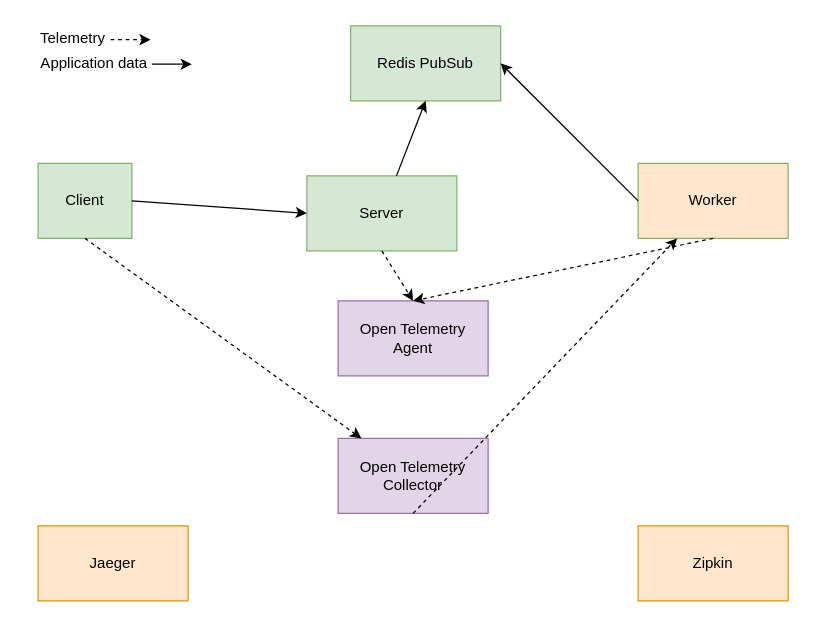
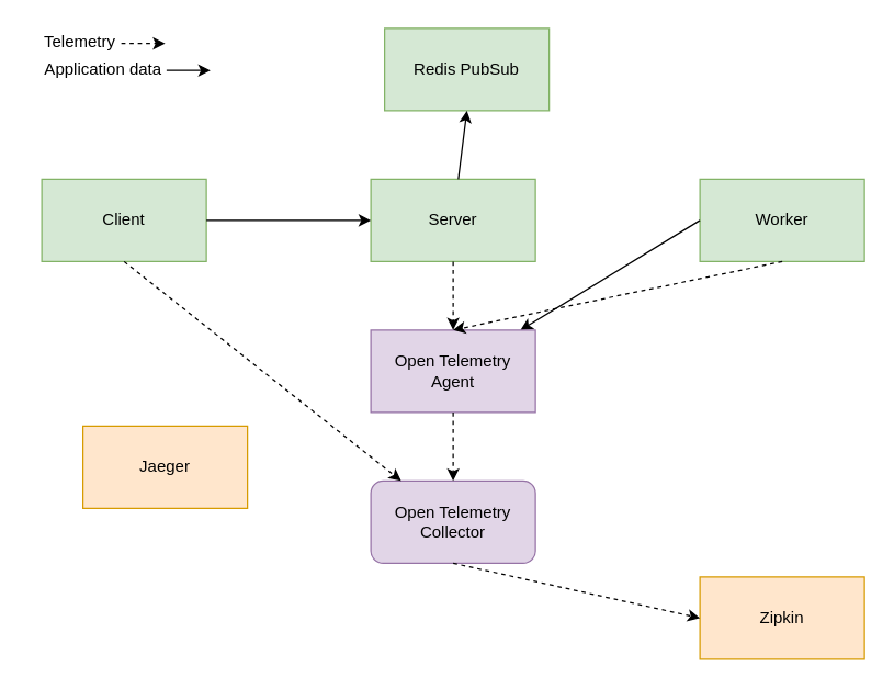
- <mxCell id="8" value="" style="endArrow=classic;html=1;exitX=0;exitY=0.5;exitDx=0;exitDy=0;entryX=1;entryY=0.5;entryDx=0;entryDy=0;" edge="1" parent="1" source="5" target="4"><mxGeometry width="50" height="50" relative="1" as="geometry"><mxPoint x="310" y="270" as="sourcePoint" /><mxPoint x="330" y="-20" as="targetPoint" /></mxGeometry></mxCell>
+ <mxCell id="8" value="" style="endArrow=classic;html=1;exitX=0;exitY=0.5;exitDx=0;exitDy=0;" edge="1" parent="1" source="5" target="9"><mxGeometry width="50" height="50" relative="1" as="geometry"><mxPoint x="310" y="270" as="sourcePoint" /><mxPoint x="330" y="-20" as="targetPoint" /></mxGeometry></mxCell>
- <mxCell id="2" value="Client" style="rounded=0;whiteSpace=wrap;html=1;fillColor=#d5e8d4;strokeColor=#82b366;" vertex="1" parent="1"><mxGeometry x="30" y="130" width="75" height="60" as="geometry" /></mxCell>
+ <mxCell id="2" value="Client" style="rounded=0;whiteSpace=wrap;html=1;fillColor=#d5e8d4;strokeColor=#82b366;" vertex="1" parent="1"><mxGeometry x="30" y="130" width="120" height="60" as="geometry" /></mxCell>
- <mxCell id="5" value="Worker" style="rounded=0;whiteSpace=wrap;html=1;fillColor=#ffe6cc;strokeColor=#82b366;" vertex="1" parent="1"><mxGeometry x="510" y="130" width="120" height="60" as="geometry" /></mxCell>
+ <mxCell id="5" value="Worker" style="rounded=0;whiteSpace=wrap;html=1;fillColor=#d5e8d4;strokeColor=#82b366;" vertex="1" parent="1"><mxGeometry x="510" y="130" width="120" height="60" as="geometry" /></mxCell>
- <mxCell id="3" value="Server" style="rounded=0;whiteSpace=wrap;html=1;fillColor=#d5e8d4;strokeColor=#82b366;" vertex="1" parent="1"><mxGeometry x="245" y="140" width="120" height="60" as="geometry" /></mxCell>
+ <mxCell id="3" value="Server" style="rounded=0;whiteSpace=wrap;html=1;fillColor=#d5e8d4;strokeColor=#82b366;" vertex="1" parent="1"><mxGeometry x="270" y="130" width="120" height="60" as="geometry" /></mxCell>
- <mxCell id="17" value="" style="endArrow=classic;html=1;exitX=0.5;exitY=1;exitDx=0;exitDy=0;dashed=1;" edge="1" parent="1" source="10" target="5"><mxGeometry width="50" height="50" relative="1" as="geometry"><mxPoint x="345" y="430" as="sourcePoint" /><mxPoint x="160" y="480" as="targetPoint" /></mxGeometry></mxCell>
+ <mxCell id="17" value="" style="endArrow=classic;html=1;exitX=0.5;exitY=1;exitDx=0;exitDy=0;entryX=0;entryY=0.5;entryDx=0;entryDy=0;dashed=1;" edge="1" parent="1" source="10" target="12"><mxGeometry width="50" height="50" relative="1" as="geometry"><mxPoint x="345" y="430" as="sourcePoint" /><mxPoint x="160" y="480" as="targetPoint" /></mxGeometry></mxCell>
+ <mxCell id="16" value="" style="endArrow=classic;html=1;exitX=0.5;exitY=1;exitDx=0;exitDy=0;entryX=0.5;entryY=0;entryDx=0;entryDy=0;dashed=1;" edge="1" parent="1" source="9" target="10"><mxGeometry width="50" height="50" relative="1" as="geometry"><mxPoint x="100" y="200" as="sourcePoint" /><mxPoint x="345" y="250" as="targetPoint" /></mxGeometry></mxCell>
- <mxCell id="10" value="Open Telemetry Collector" style="rounded=0;whiteSpace=wrap;html=1;fillColor=#e1d5e7;strokeColor=#9673a6;" vertex="1" parent="1"><mxGeometry x="270" y="350" width="120" height="60" as="geometry" /></mxCell>
+ <mxCell id="10" value="Open Telemetry Collector" style="whiteSpace=wrap;html=1;fillColor=#e1d5e7;strokeColor=#9673a6;rounded=1;" vertex="1" parent="1"><mxGeometry x="270" y="350" width="120" height="60" as="geometry" /></mxCell>
- <mxCell id="11" value="Jaeger" style="rounded=0;whiteSpace=wrap;html=1;fillColor=#ffe6cc;strokeColor=#d79b00;" vertex="1" parent="1"><mxGeometry x="30" y="420" width="120" height="60" as="geometry" /></mxCell>
+ <mxCell id="11" value="Jaeger" style="rounded=0;whiteSpace=wrap;html=1;fillColor=#ffe6cc;strokeColor=#d79b00;" vertex="1" parent="1"><mxGeometry x="60" y="310" width="120" height="60" as="geometry" /></mxCell>
